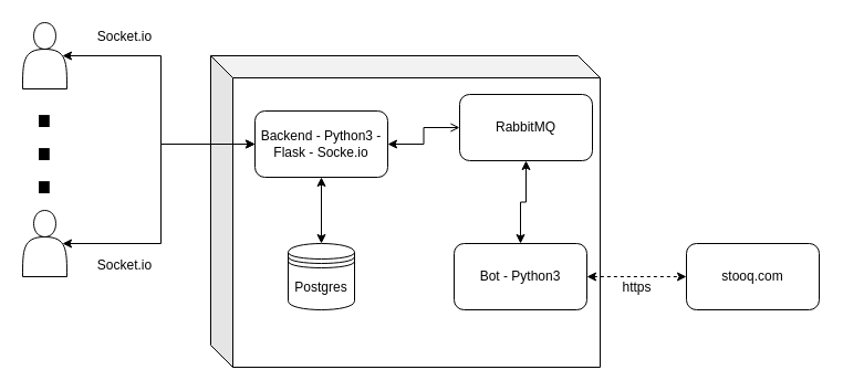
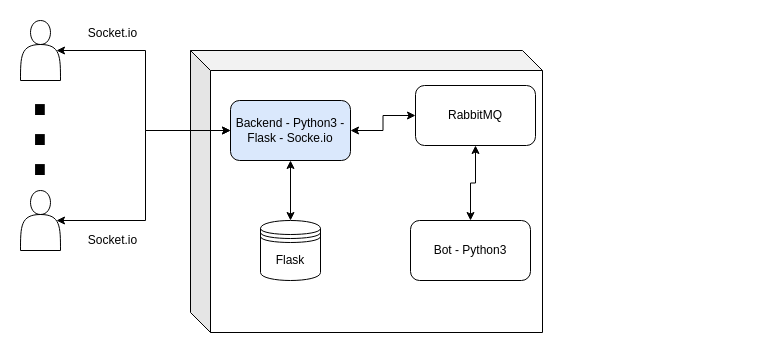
- <mxCell id="3" style="edgeStyle=orthogonalEdgeStyle;rounded=0;orthogonalLoop=1;jettySize=auto;html=1;exitX=1;exitY=0.5;exitDx=0;exitDy=0;entryX=0;entryY=0.5;entryDx=0;entryDy=0;startArrow=classic;startFill=1;endArrow=open;" parent="1" source="5" target="9" edge="1"><mxGeometry relative="1" as="geometry" /></mxCell>
+ <mxCell id="3" style="edgeStyle=orthogonalEdgeStyle;rounded=0;orthogonalLoop=1;jettySize=auto;html=1;exitX=1;exitY=0.5;exitDx=0;exitDy=0;entryX=0;entryY=0.5;entryDx=0;entryDy=0;startArrow=classic;startFill=1;" parent="1" source="5" target="9" edge="1"><mxGeometry relative="1" as="geometry" /></mxCell>
- <mxCell id="5" value="Backend - Python3 - Flask - Socke.io" style="rounded=1;whiteSpace=wrap;html=1;" parent="1" vertex="1"><mxGeometry x="230" y="100" width="120" height="60" as="geometry" /></mxCell>
+ <mxCell id="5" value="Backend - Python3 - Flask - Socke.io" style="rounded=1;whiteSpace=wrap;html=1;fillColor=#dae8fc;" parent="1" vertex="1"><mxGeometry x="230" y="100" width="120" height="60" as="geometry" /></mxCell>
- <mxCell id="18" style="edgeStyle=orthogonalEdgeStyle;rounded=0;orthogonalLoop=1;jettySize=auto;html=1;exitX=1;exitY=0.5;exitDx=0;exitDy=0;entryX=0;entryY=0.5;entryDx=0;entryDy=0;startArrow=classic;startFill=1;dashed=1;" parent="1" source="19" target="20" edge="1"><mxGeometry relative="1" as="geometry" /></mxCell>
- <mxCell id="20" value="stooq.com" style="rounded=1;whiteSpace=wrap;html=1;" parent="1" vertex="1"><mxGeometry x="620" y="220" width="120" height="60" as="geometry" /></mxCell>
- <mxCell id="8" value="Postgres" style="shape=datastore;whiteSpace=wrap;html=1;" parent="1" vertex="1"><mxGeometry x="260" y="220" width="60" height="60" as="geometry" /></mxCell>
+ <mxCell id="8" value="Flask" style="shape=datastore;whiteSpace=wrap;html=1;" parent="1" vertex="1"><mxGeometry x="260" y="220" width="60" height="60" as="geometry" /></mxCell>
- <mxCell id="21" value="https" style="text;html=1;align=center;verticalAlign=middle;resizable=0;points=[];;autosize=1;" parent="1" vertex="1"><mxGeometry x="555" y="250" width="40" height="20" as="geometry" /></mxCell>
